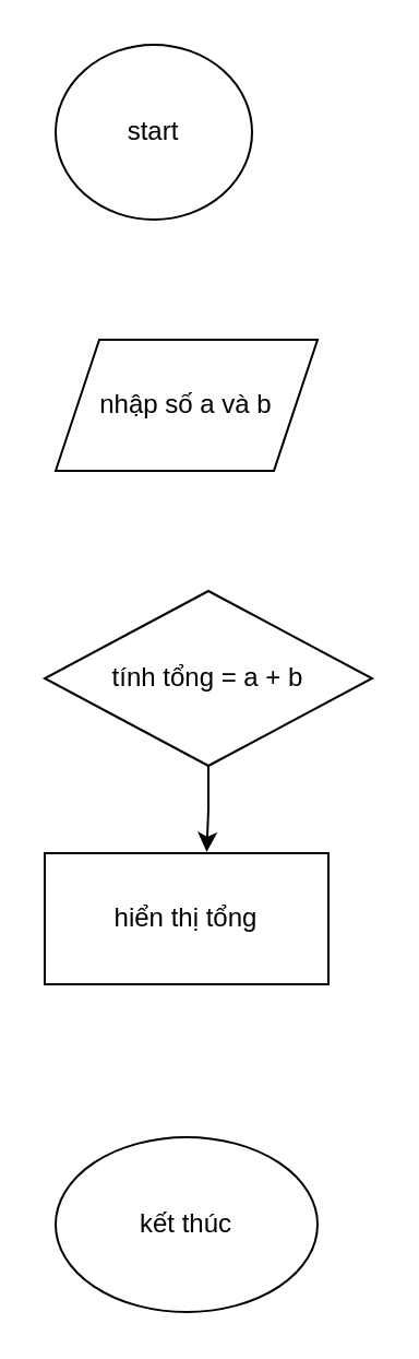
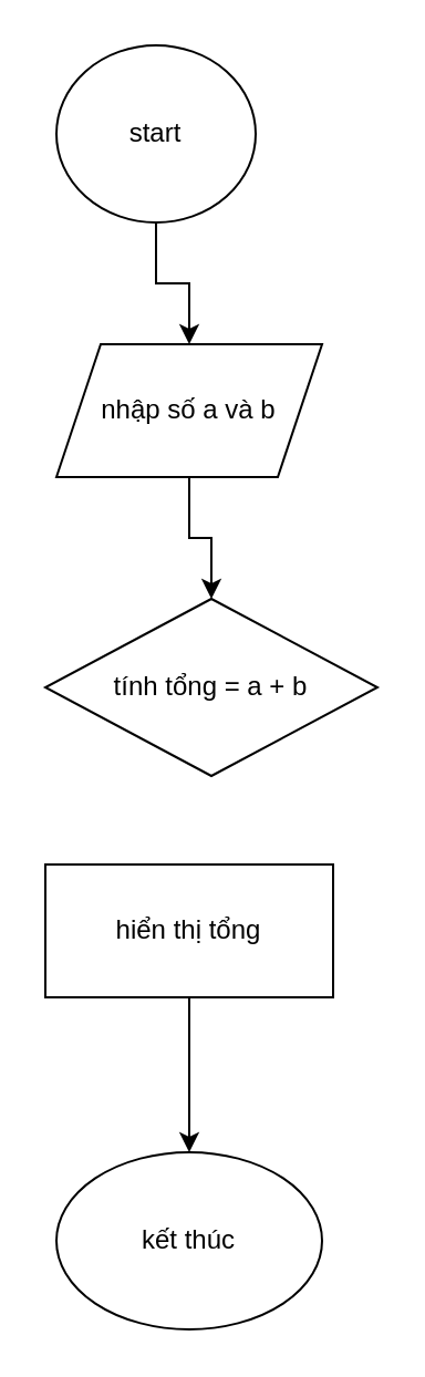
+ <mxCell id="2" style="edgeStyle=orthogonalEdgeStyle;rounded=0;orthogonalLoop=1;jettySize=auto;html=1;entryX=0.5;entryY=0;entryDx=0;entryDy=0;" edge="1" parent="1" source="3" target="5"><mxGeometry relative="1" as="geometry" /></mxCell>
+ <mxCell id="4" style="edgeStyle=orthogonalEdgeStyle;rounded=0;orthogonalLoop=1;jettySize=auto;html=1;entryX=0.5;entryY=0;entryDx=0;entryDy=0;" edge="1" parent="1" source="5" target="8"><mxGeometry relative="1" as="geometry"><mxPoint x="95" y="300" as="targetPoint" /></mxGeometry></mxCell>
- <mxCell id="10" style="edgeStyle=orthogonalEdgeStyle;rounded=0;orthogonalLoop=1;jettySize=auto;html=1;entryX=0.429;entryY=1.01;entryDx=0;entryDy=0;entryPerimeter=0;" edge="1" parent="1" source="8" target="7"><mxGeometry relative="1" as="geometry" /></mxCell>
+ <mxCell id="6" style="edgeStyle=orthogonalEdgeStyle;rounded=0;orthogonalLoop=1;jettySize=auto;html=1;entryX=0.5;entryY=0;entryDx=0;entryDy=0;" edge="1" parent="1" source="7" target="9"><mxGeometry relative="1" as="geometry" /></mxCell>
